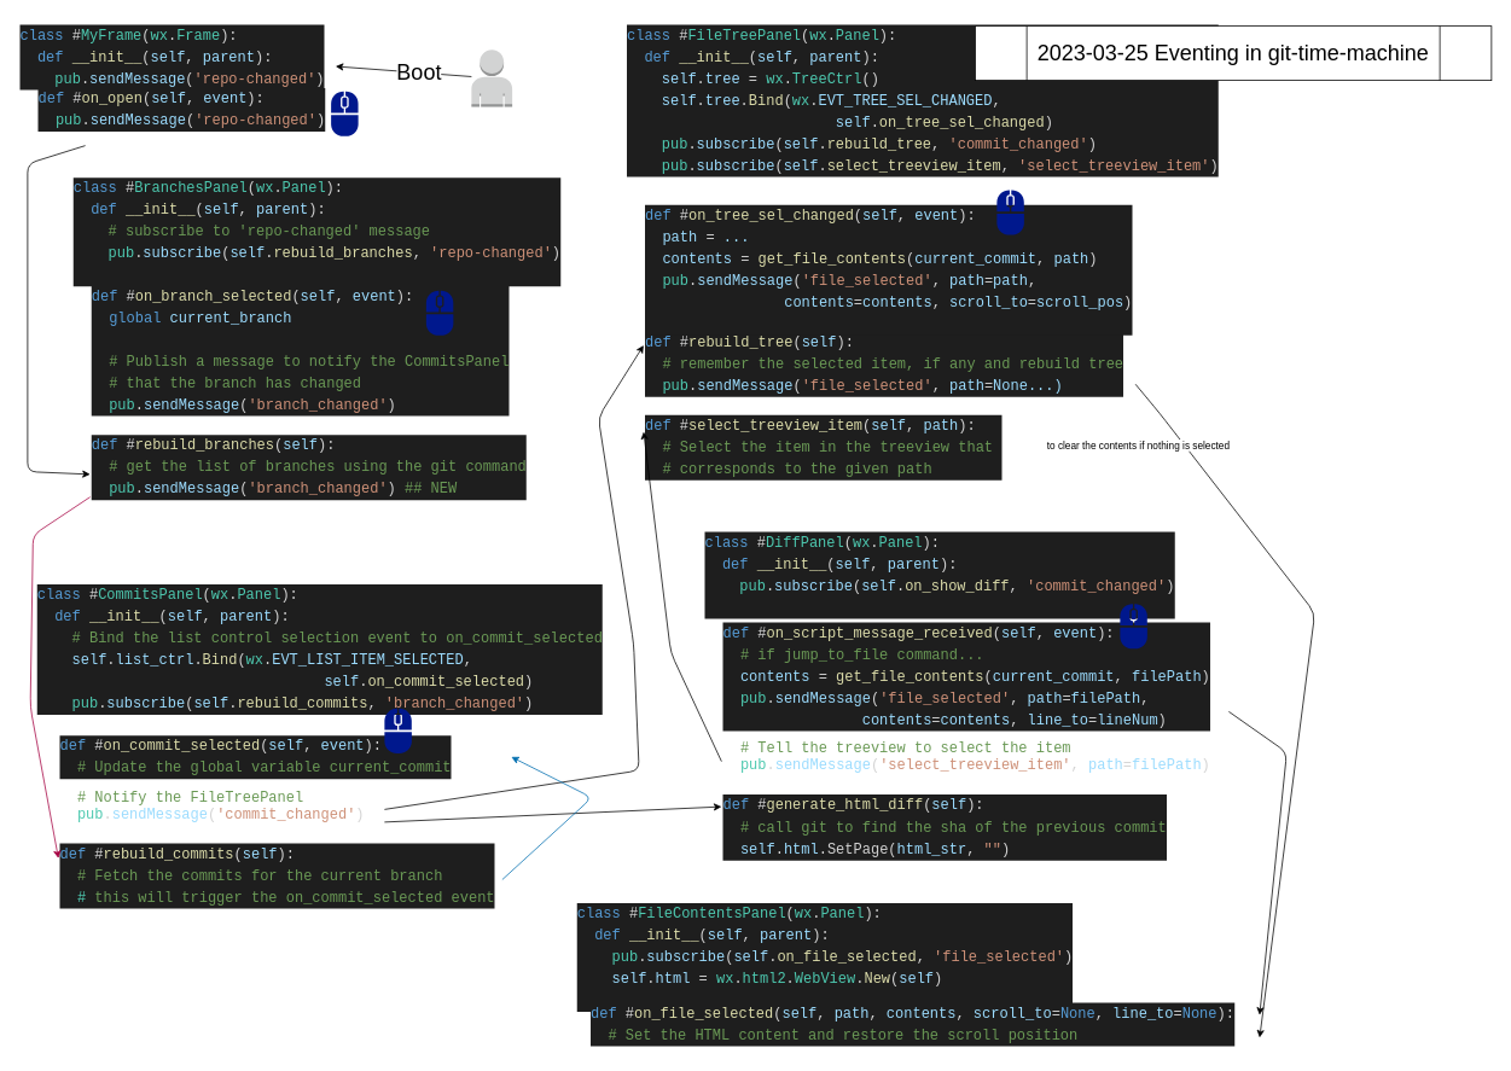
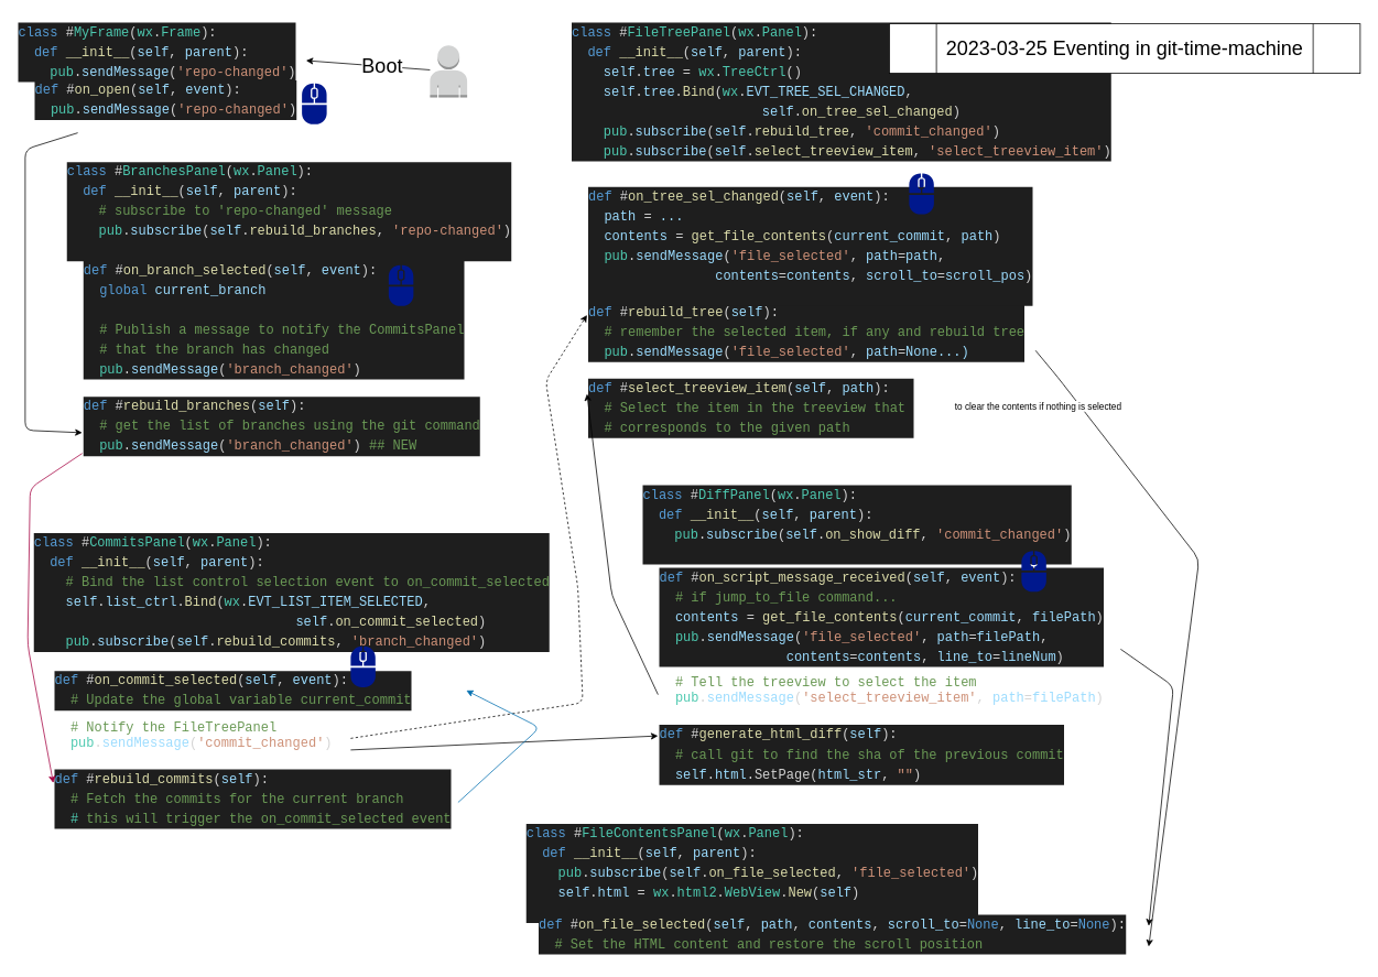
- <mxCell id="17" style="edgeStyle=none;html=1;entryX=0;entryY=0.25;entryDx=0;entryDy=0;exitX=1;exitY=0.5;exitDx=0;exitDy=0;" parent="1" source="37" target="12" edge="1"><mxGeometry relative="1" as="geometry"><Array as="points"><mxPoint x="705" y="850" /><mxPoint x="699" y="710" /><mxPoint x="660" y="460" /></Array></mxGeometry></mxCell>
+ <mxCell id="17" style="edgeStyle=none;html=1;entryX=0;entryY=0.25;entryDx=0;entryDy=0;exitX=1;exitY=0.5;exitDx=0;exitDy=0;dashed=1;" parent="1" source="37" target="12" edge="1"><mxGeometry relative="1" as="geometry"><Array as="points"><mxPoint x="705" y="850" /><mxPoint x="699" y="710" /><mxPoint x="660" y="460" /></Array></mxGeometry></mxCell>
